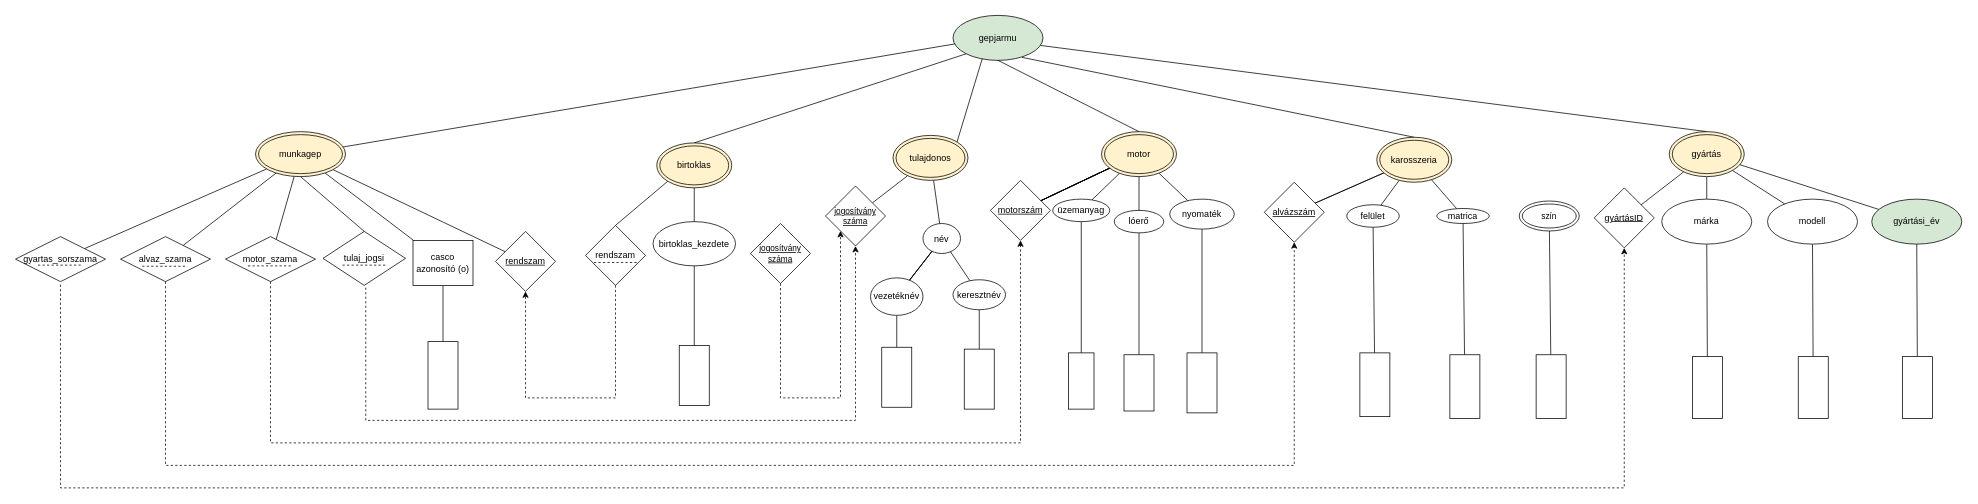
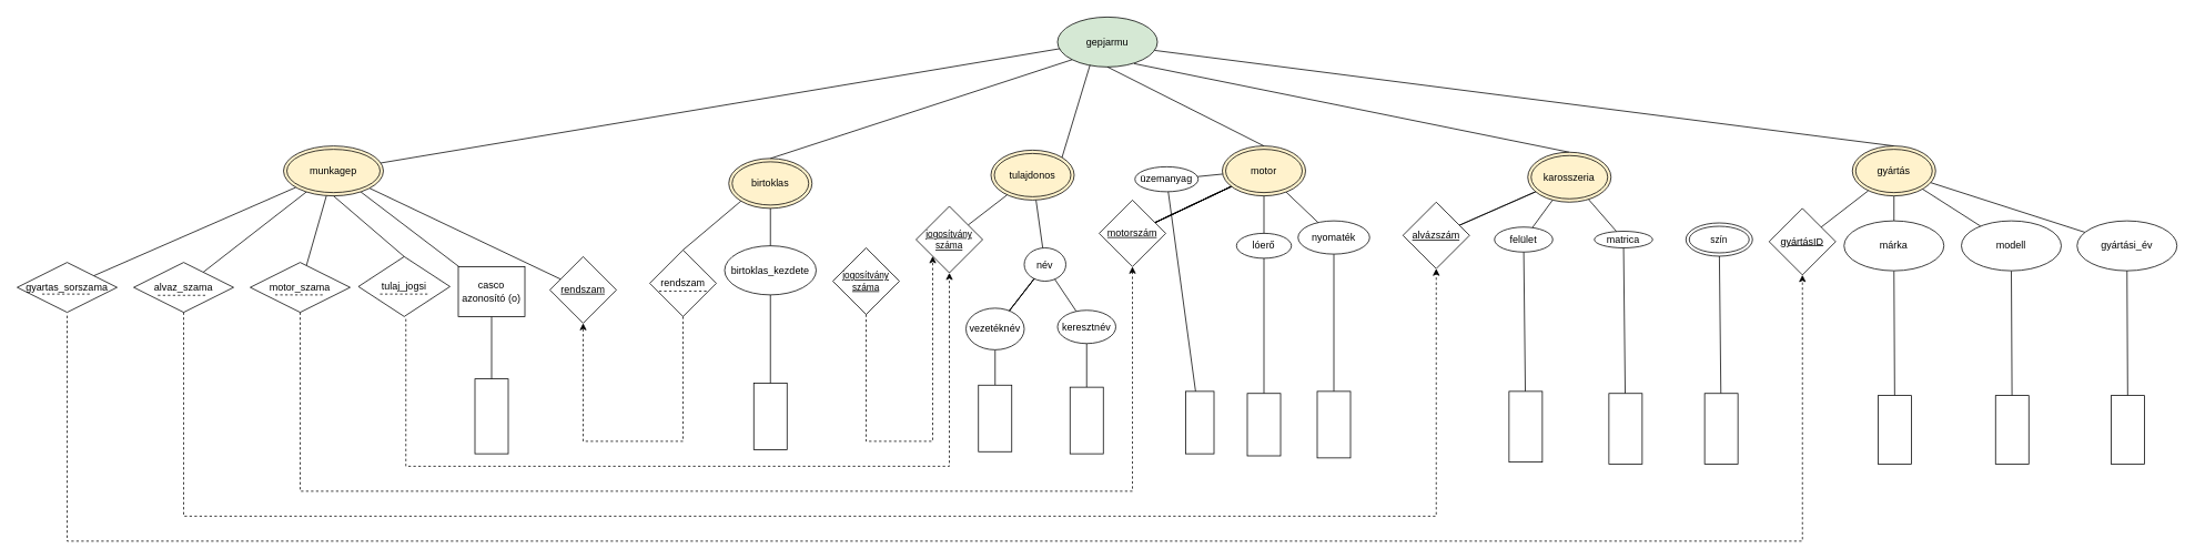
- <mxCell id="54" value="üzemanyag" style="ellipse;whiteSpace=wrap;html=1;" parent="1" vertex="1"><mxGeometry x="1403" y="265" width="76" height="30" as="geometry" /></mxCell>
+ <mxCell id="54" value="üzemanyag" style="ellipse;whiteSpace=wrap;html=1;" parent="1" vertex="1"><mxGeometry x="1363" y="200" width="76" height="30" as="geometry" /></mxCell>
- <mxCell id="86" value="gyártási_év" style="ellipse;whiteSpace=wrap;html=1;fillColor=#d5e8d4;" parent="1" vertex="1"><mxGeometry x="2495" y="265" width="120" height="60" as="geometry" /></mxCell>
+ <mxCell id="86" value="gyártási_év" style="ellipse;whiteSpace=wrap;html=1;" parent="1" vertex="1"><mxGeometry x="2495" y="265" width="120" height="60" as="geometry" /></mxCell>
